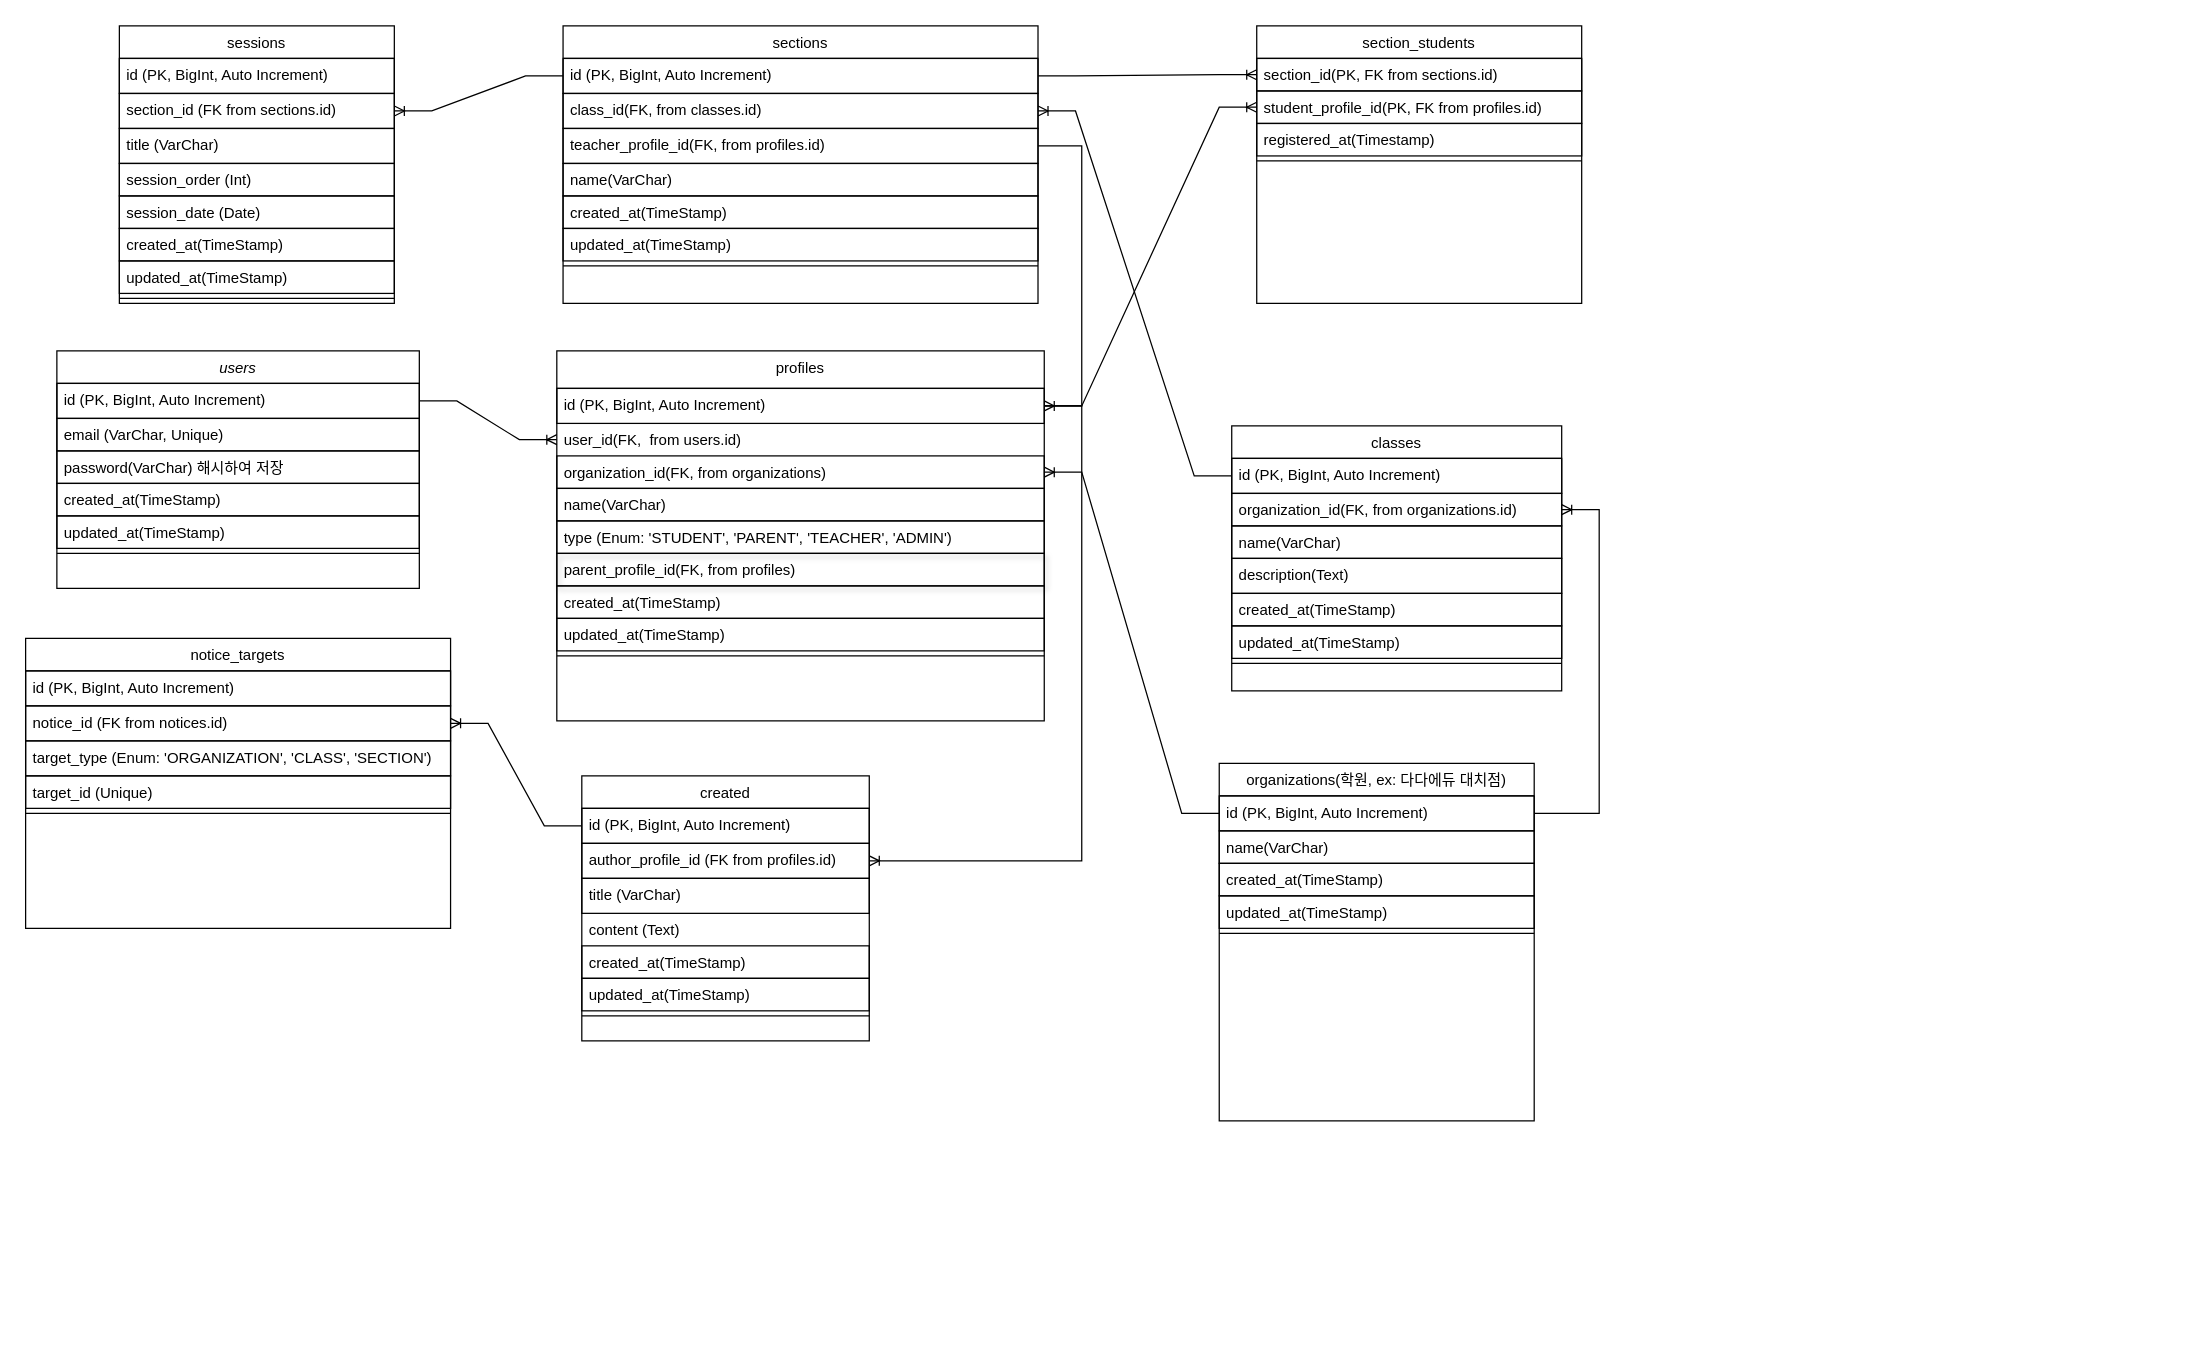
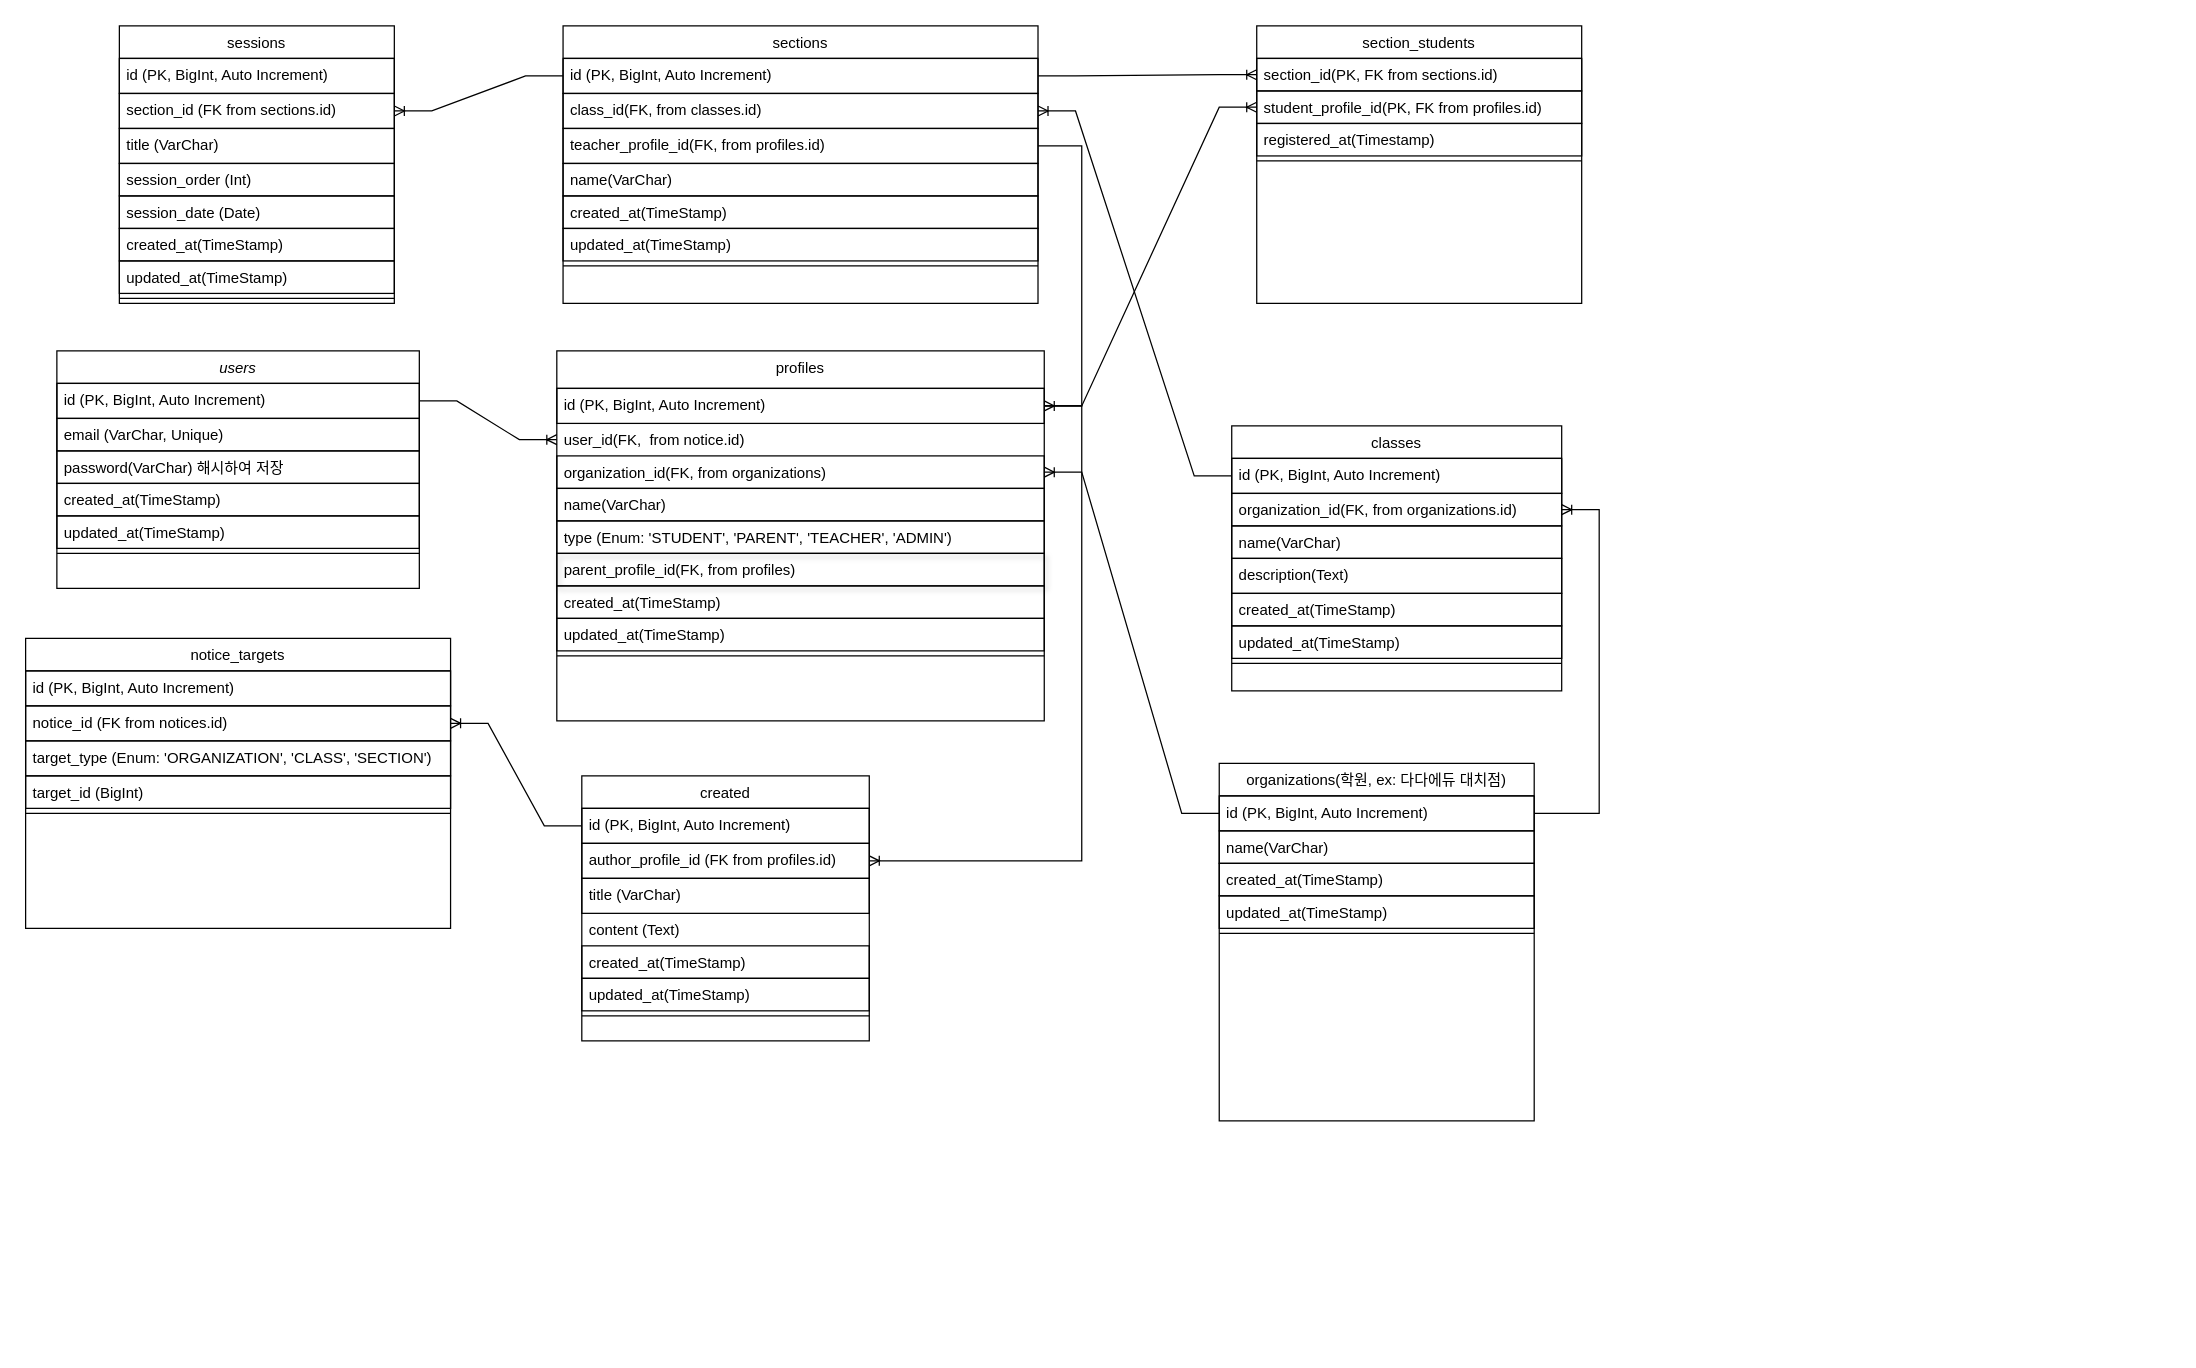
- <mxCell id="11" value="user_id(FK,  from users.id)" style="text;align=left;verticalAlign=top;spacingLeft=4;spacingRight=4;overflow=hidden;rotatable=0;points=[[0,0.5],[1,0.5]];portConstraint=eastwest;" parent="9" vertex="1"><mxGeometry y="58" width="390" height="26" as="geometry" /></mxCell>
+ <mxCell id="11" value="user_id(FK,  from notice.id)" style="text;align=left;verticalAlign=top;spacingLeft=4;spacingRight=4;overflow=hidden;rotatable=0;points=[[0,0.5],[1,0.5]];portConstraint=eastwest;" parent="9" vertex="1"><mxGeometry y="58" width="390" height="26" as="geometry" /></mxCell>
- <mxCell id="68" value="target_id (Unique)" style="text;align=left;verticalAlign=top;spacingLeft=4;spacingRight=4;overflow=hidden;rotatable=0;points=[[0,0.5],[1,0.5]];portConstraint=eastwest;rounded=0;shadow=0;html=0;strokeColor=default;" parent="64" vertex="1"><mxGeometry y="110" width="340" height="26" as="geometry" /></mxCell>
+ <mxCell id="68" value="target_id (BigInt)" style="text;align=left;verticalAlign=top;spacingLeft=4;spacingRight=4;overflow=hidden;rotatable=0;points=[[0,0.5],[1,0.5]];portConstraint=eastwest;rounded=0;shadow=0;html=0;strokeColor=default;" parent="64" vertex="1"><mxGeometry y="110" width="340" height="26" as="geometry" /></mxCell>
